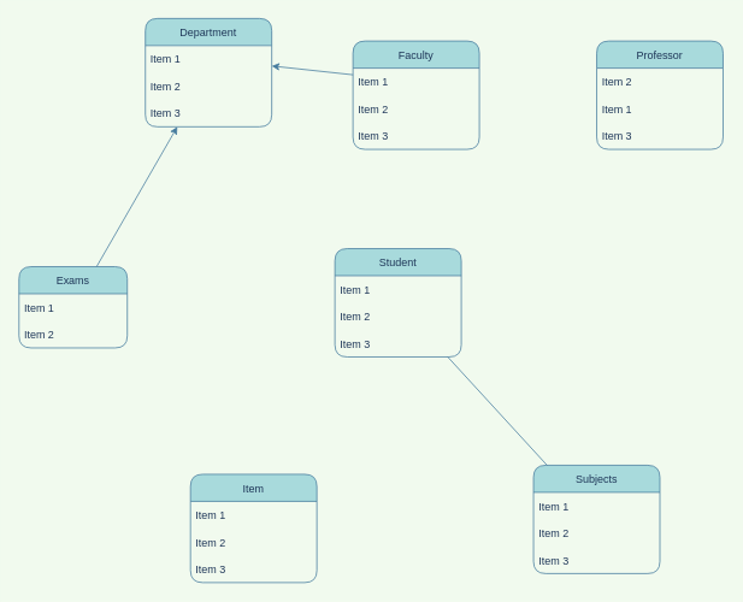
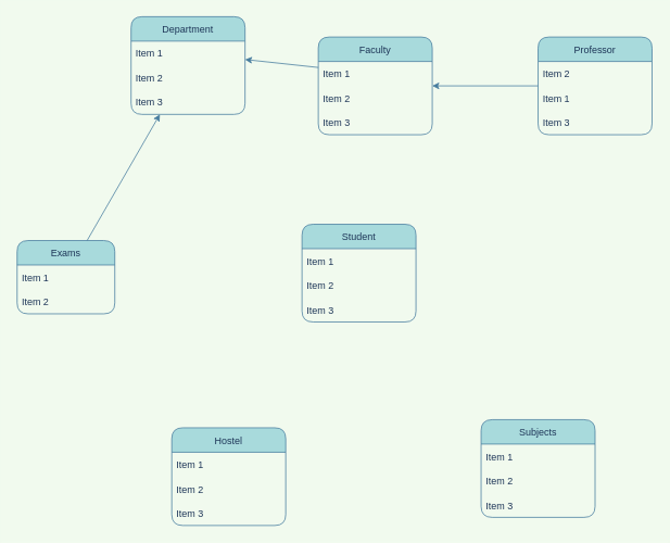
+ <mxCell id="31" value="" style="endArrow=classic;html=1;rounded=1;labelBackgroundColor=#F1FAEE;strokeColor=#457B9D;fontColor=#1D3557;" edge="1" parent="1" source="10" target="14"><mxGeometry width="50" height="50" relative="1" as="geometry"><mxPoint x="670" y="115" as="sourcePoint" /><mxPoint x="720" y="65" as="targetPoint" /></mxGeometry></mxCell>
- <mxCell id="32" value="" style="endArrow=none;html=1;rounded=1;labelBackgroundColor=#F1FAEE;strokeColor=#457B9D;fontColor=#1D3557;" edge="1" parent="1" source="18" target="2"><mxGeometry width="50" height="50" relative="1" as="geometry"><mxPoint x="530" y="385" as="sourcePoint" /><mxPoint x="730" y="395" as="targetPoint" /></mxGeometry></mxCell>
- <mxCell id="25" value="Item" style="swimlane;fontStyle=0;childLayout=stackLayout;horizontal=1;startSize=30;horizontalStack=0;resizeParent=1;resizeParentMax=0;resizeLast=0;collapsible=1;marginBottom=0;fillColor=#A8DADC;strokeColor=#457B9D;fontColor=#1D3557;rounded=1;" vertex="1" parent="1"><mxGeometry x="210" y="525" width="140" height="120" as="geometry" /></mxCell>
+ <mxCell id="25" value="Hostel" style="swimlane;fontStyle=0;childLayout=stackLayout;horizontal=1;startSize=30;horizontalStack=0;resizeParent=1;resizeParentMax=0;resizeLast=0;collapsible=1;marginBottom=0;fillColor=#A8DADC;strokeColor=#457B9D;fontColor=#1D3557;rounded=1;" vertex="1" parent="1"><mxGeometry x="210" y="525" width="140" height="120" as="geometry" /></mxCell>
